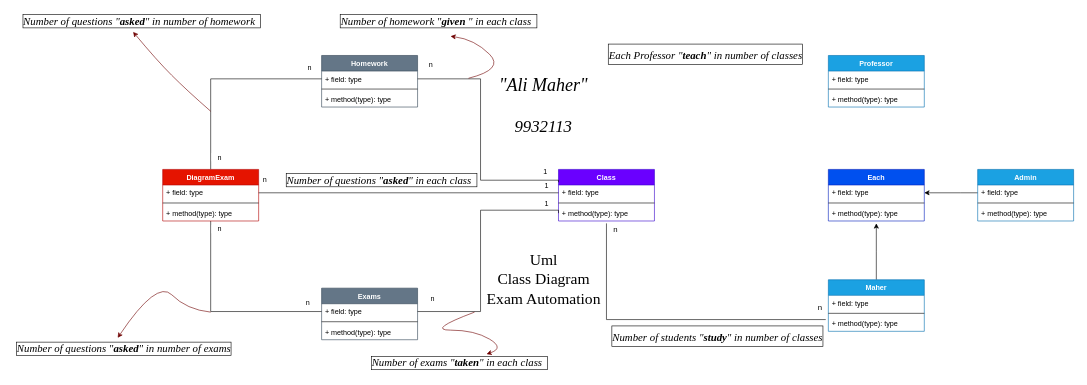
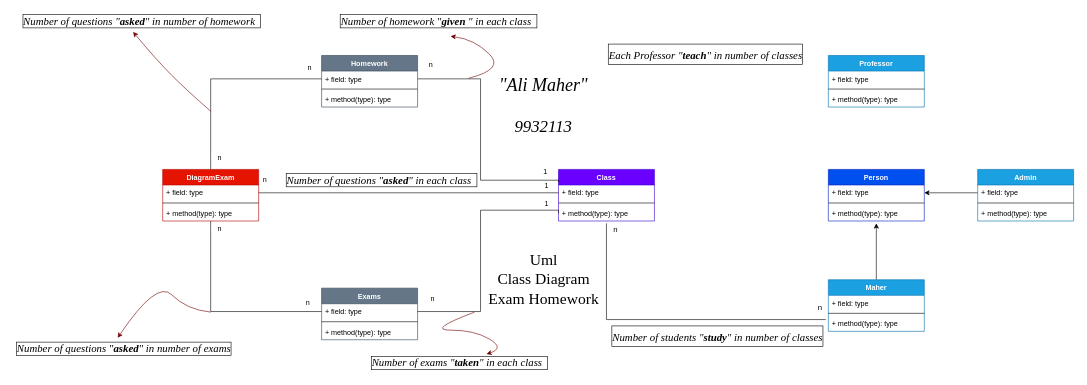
- <mxCell id="2" value="Each" style="swimlane;fontStyle=1;align=center;verticalAlign=top;childLayout=stackLayout;horizontal=1;startSize=26;horizontalStack=0;resizeParent=1;resizeParentMax=0;resizeLast=0;collapsible=1;marginBottom=0;fillColor=#0050ef;fontColor=#ffffff;strokeColor=#001DBC;" parent="1" vertex="1"><mxGeometry x="1380" y="282" width="160" height="86" as="geometry" /></mxCell>
+ <mxCell id="2" value="Person" style="swimlane;fontStyle=1;align=center;verticalAlign=top;childLayout=stackLayout;horizontal=1;startSize=26;horizontalStack=0;resizeParent=1;resizeParentMax=0;resizeLast=0;collapsible=1;marginBottom=0;fillColor=#0050ef;fontColor=#ffffff;strokeColor=#001DBC;" parent="1" vertex="1"><mxGeometry x="1380" y="282" width="160" height="86" as="geometry" /></mxCell>
- <mxCell id="55" value="&lt;font style=&quot;font-size: 26px;&quot;&gt;Uml&lt;br style=&quot;&quot;&gt;Class Diagram&lt;br style=&quot;&quot;&gt;Exam Automation&lt;/font&gt;" style="text;html=1;resizable=0;autosize=1;align=center;verticalAlign=middle;points=[];fillColor=none;strokeColor=none;rounded=0;fontFamily=Times New Roman;fontSize=27;" vertex="1" parent="1"><mxGeometry x="800" y="415" width="210" height="100" as="geometry" /></mxCell>
+ <mxCell id="55" value="&lt;font style=&quot;font-size: 26px;&quot;&gt;Uml&lt;br style=&quot;&quot;&gt;Class Diagram&lt;br style=&quot;&quot;&gt;Exam Homework&lt;/font&gt;" style="text;html=1;resizable=0;autosize=1;align=center;verticalAlign=middle;points=[];fillColor=none;strokeColor=none;rounded=0;fontFamily=Times New Roman;fontSize=27;" vertex="1" parent="1"><mxGeometry x="800" y="415" width="210" height="100" as="geometry" /></mxCell>
